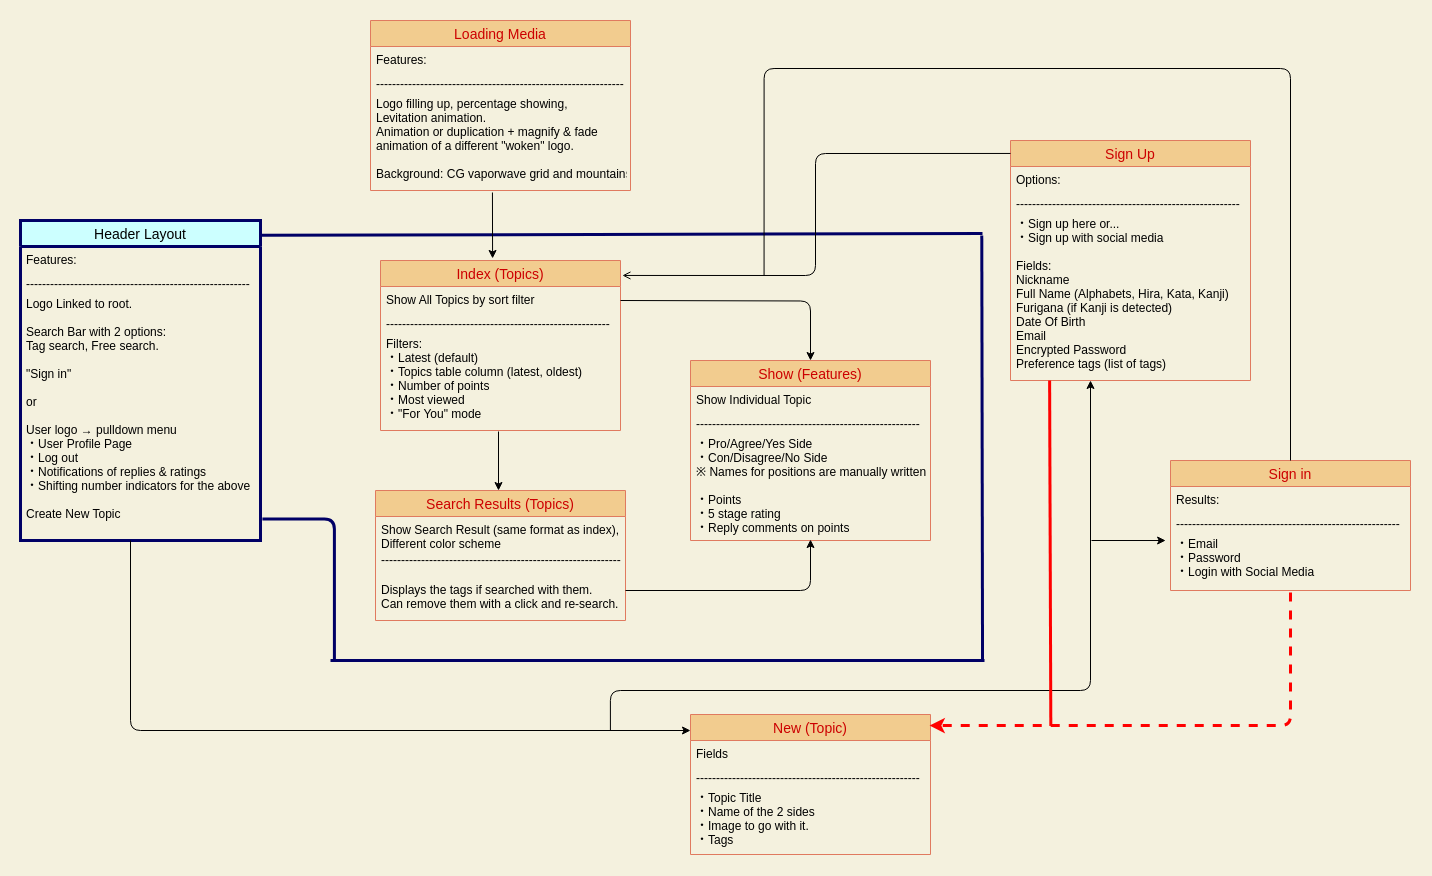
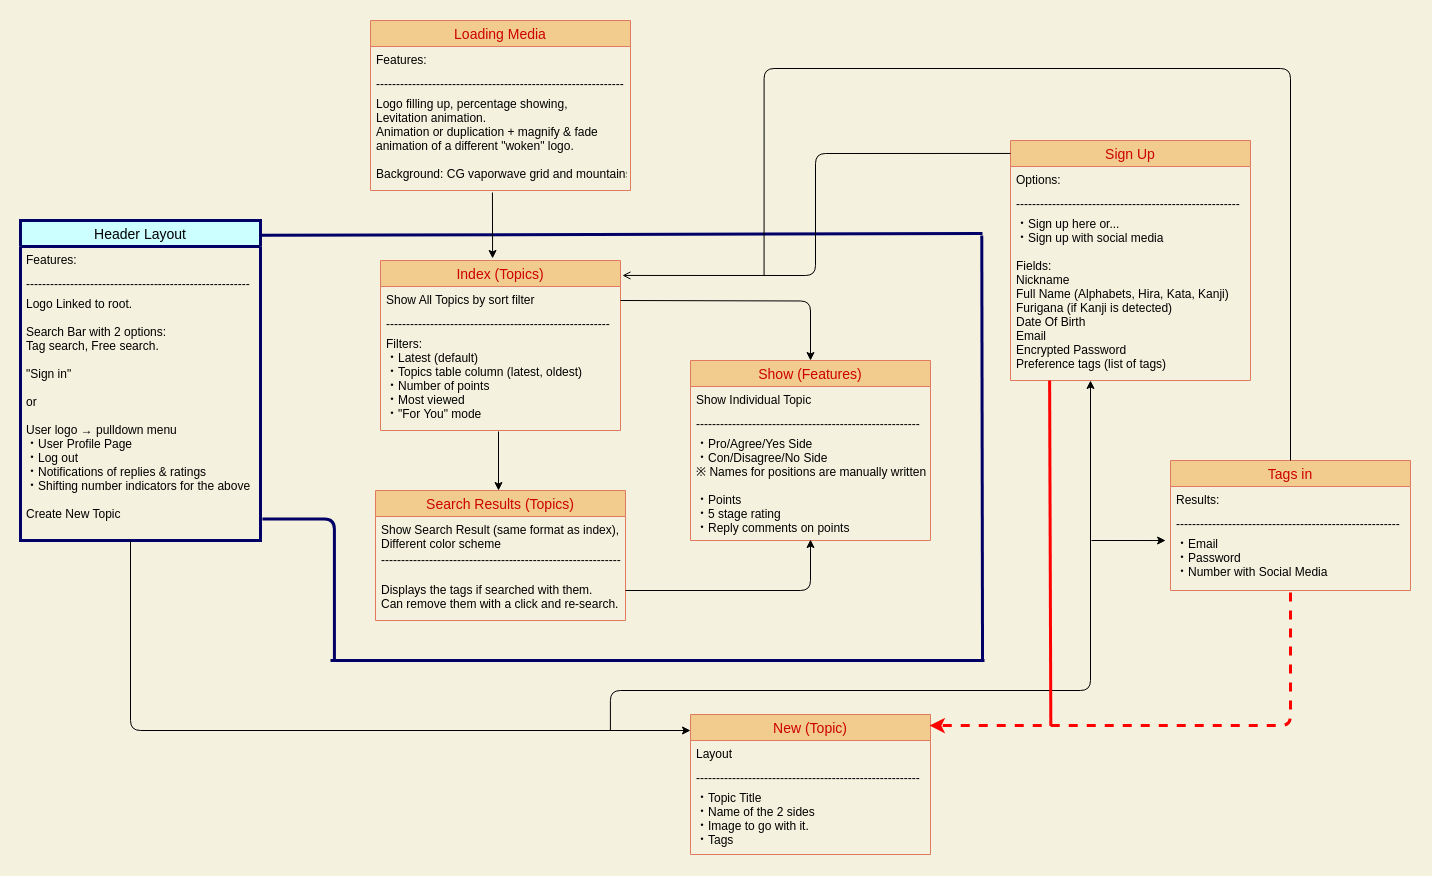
- <mxCell id="26" value="Sign in" style="swimlane;fontStyle=0;childLayout=stackLayout;horizontal=1;startSize=26;horizontalStack=0;resizeParent=1;resizeParentMax=0;resizeLast=0;collapsible=1;marginBottom=0;align=center;fontSize=14;rounded=0;sketch=0;strokeColor=#E07A5F;fillColor=#F2CC8F;fontColor=#CC0000;" parent="1" vertex="1"><mxGeometry x="1170" y="460" width="240" height="130" as="geometry" /></mxCell>
+ <mxCell id="26" value="Tags in" style="swimlane;fontStyle=0;childLayout=stackLayout;horizontal=1;startSize=26;horizontalStack=0;resizeParent=1;resizeParentMax=0;resizeLast=0;collapsible=1;marginBottom=0;align=center;fontSize=14;rounded=0;sketch=0;strokeColor=#E07A5F;fillColor=#F2CC8F;fontColor=#CC0000;" parent="1" vertex="1"><mxGeometry x="1170" y="460" width="240" height="130" as="geometry" /></mxCell>
- <mxCell id="29" value="・Email&#10;・Password&#10;・Login with Social Media" style="text;strokeColor=none;fillColor=none;spacingLeft=4;spacingRight=4;overflow=hidden;rotatable=0;points=[[0,0.5],[1,0.5]];portConstraint=eastwest;fontSize=12;fontColor=#000000;" parent="26" vertex="1"><mxGeometry y="70" width="240" height="60" as="geometry" /></mxCell>
+ <mxCell id="29" value="・Email&#10;・Password&#10;・Number with Social Media" style="text;strokeColor=none;fillColor=none;spacingLeft=4;spacingRight=4;overflow=hidden;rotatable=0;points=[[0,0.5],[1,0.5]];portConstraint=eastwest;fontSize=12;fontColor=#000000;" parent="26" vertex="1"><mxGeometry y="70" width="240" height="60" as="geometry" /></mxCell>
- <mxCell id="38" value="Fields" style="text;strokeColor=none;fillColor=none;spacingLeft=4;spacingRight=4;overflow=hidden;rotatable=0;points=[[0,0.5],[1,0.5]];portConstraint=eastwest;fontSize=12;fontColor=#000000;" parent="37" vertex="1"><mxGeometry y="26" width="240" height="24" as="geometry" /></mxCell>
+ <mxCell id="38" value="Layout" style="text;strokeColor=none;fillColor=none;spacingLeft=4;spacingRight=4;overflow=hidden;rotatable=0;points=[[0,0.5],[1,0.5]];portConstraint=eastwest;fontSize=12;fontColor=#000000;" parent="37" vertex="1"><mxGeometry y="26" width="240" height="24" as="geometry" /></mxCell>
